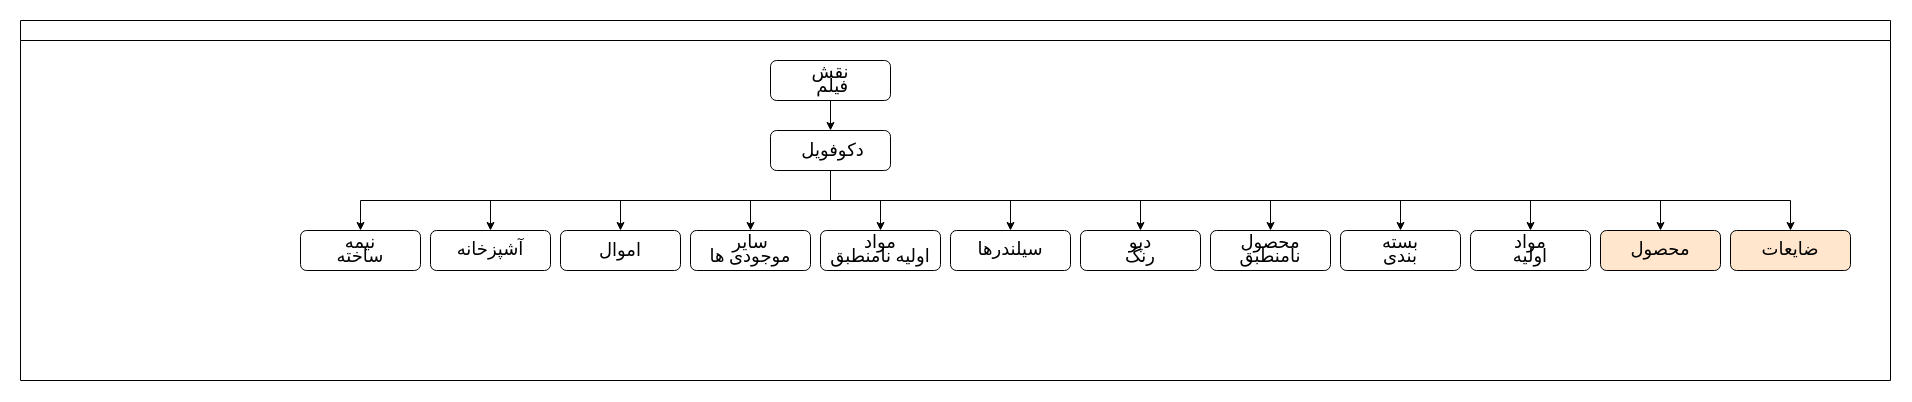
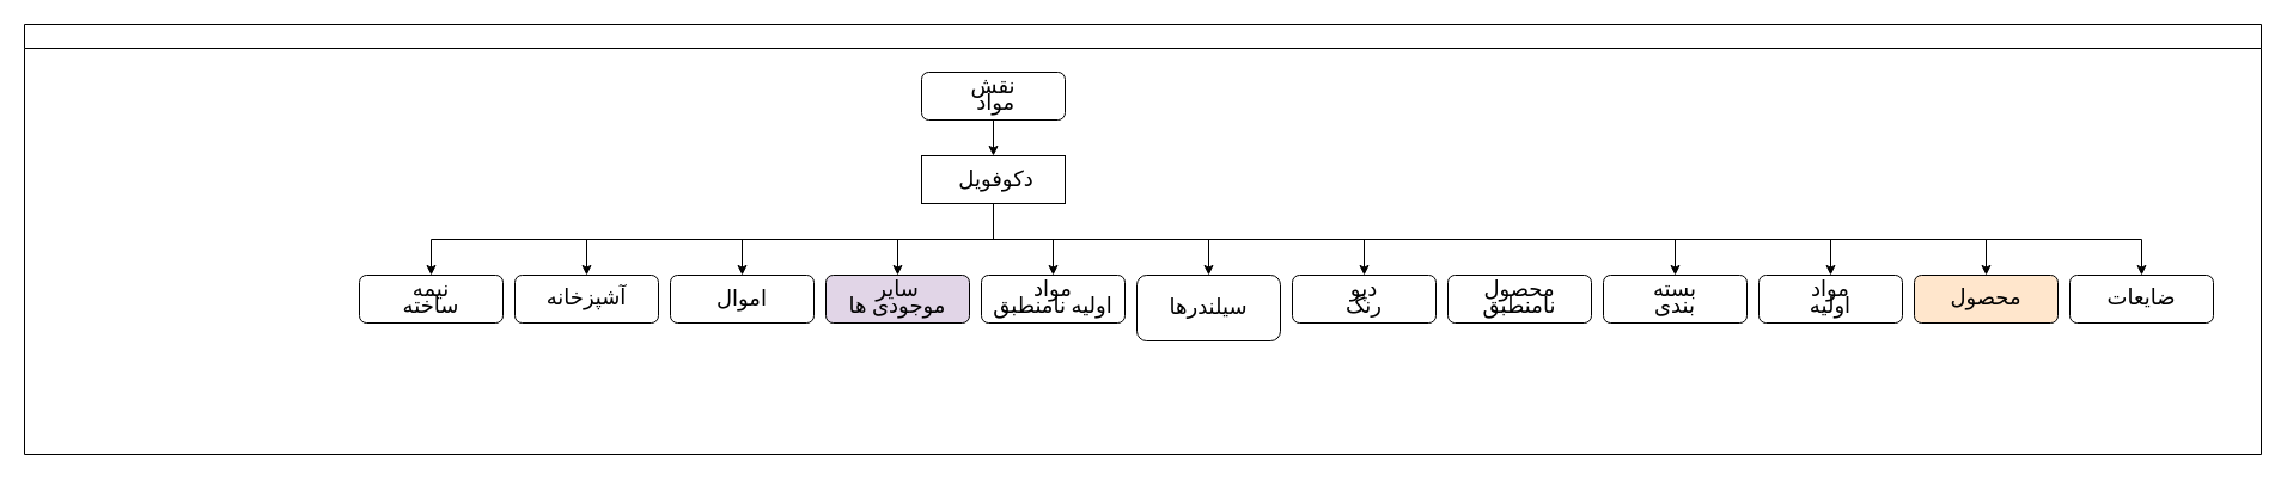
- <mxCell id="4" value="&lt;span style=&quot;line-height: 107%; font-family: &amp;quot;B Nazanin&amp;quot;;&quot; dir=&quot;RTL&quot; lang=&quot;FA&quot;&gt;&lt;font style=&quot;font-size: 18px;&quot;&gt;نقش&lt;br&gt;فیلم&amp;nbsp;&lt;/font&gt;&lt;/span&gt;" style="rounded=1;whiteSpace=wrap;html=1;fontSize=10;" vertex="1" parent="2"><mxGeometry x="750" y="40" width="120" height="40" as="geometry" /></mxCell>
+ <mxCell id="4" value="&lt;span style=&quot;line-height: 107%; font-family: &amp;quot;B Nazanin&amp;quot;;&quot; dir=&quot;RTL&quot; lang=&quot;FA&quot;&gt;&lt;font style=&quot;font-size: 18px;&quot;&gt;نقش&lt;br&gt;مواد&amp;nbsp;&lt;/font&gt;&lt;/span&gt;" style="rounded=1;whiteSpace=wrap;html=1;fontSize=10;" vertex="1" parent="2"><mxGeometry x="750" y="40" width="120" height="40" as="geometry" /></mxCell>
- <mxCell id="5" value="&lt;span dir=&quot;RTL&quot; lang=&quot;FA&quot;&gt;&lt;font style=&quot;font-size: 18px;&quot;&gt;دکوفویل&amp;nbsp;&lt;/font&gt;&lt;/span&gt;" style="rounded=1;whiteSpace=wrap;html=1;fontSize=10;" vertex="1" parent="2"><mxGeometry x="750" y="110" width="120" height="40" as="geometry" /></mxCell>
+ <mxCell id="5" value="&lt;span dir=&quot;RTL&quot; lang=&quot;FA&quot;&gt;&lt;font style=&quot;font-size: 18px;&quot;&gt;دکوفویل&amp;nbsp;&lt;/font&gt;&lt;/span&gt;" style="whiteSpace=wrap;html=1;fontSize=10;rounded=0;" vertex="1" parent="2"><mxGeometry x="750" y="110" width="120" height="40" as="geometry" /></mxCell>
- <mxCell id="19" style="edgeStyle=orthogonalEdgeStyle;rounded=0;orthogonalLoop=1;jettySize=auto;html=1;fontSize=12;" edge="1" target="20" source="5" parent="2"><mxGeometry relative="1" as="geometry"><mxPoint x="660" y="160" as="sourcePoint" /><Array as="points"><mxPoint x="660" y="180" /><mxPoint x="300" y="180" /></Array></mxGeometry></mxCell>
- <mxCell id="12" value="&lt;span style=&quot;line-height: 107%; font-family: &amp;quot;B Nazanin&amp;quot;;&quot; dir=&quot;RTL&quot; lang=&quot;FA&quot;&gt;&lt;font style=&quot;font-size: 18px;&quot;&gt;سایر&lt;br&gt;موجودی ها&lt;/font&gt;&lt;/span&gt;" style="rounded=1;whiteSpace=wrap;html=1;fontSize=10;" vertex="1" parent="2"><mxGeometry x="670" y="210" width="120" height="40" as="geometry" /></mxCell>
+ <mxCell id="12" value="&lt;span style=&quot;line-height: 107%; font-family: &amp;quot;B Nazanin&amp;quot;;&quot; dir=&quot;RTL&quot; lang=&quot;FA&quot;&gt;&lt;font style=&quot;font-size: 18px;&quot;&gt;سایر&lt;br&gt;موجودی ها&lt;/font&gt;&lt;/span&gt;" style="rounded=1;whiteSpace=wrap;html=1;fontSize=10;fillColor=#e1d5e7;" vertex="1" parent="2"><mxGeometry x="670" y="210" width="120" height="40" as="geometry" /></mxCell>
- <mxCell id="16" value="&lt;span style=&quot;line-height: 107%; font-family: &amp;quot;B Nazanin&amp;quot;;&quot; dir=&quot;RTL&quot; lang=&quot;FA&quot;&gt;&lt;font style=&quot;font-size: 18px;&quot;&gt;سیلندرها&lt;/font&gt;&lt;/span&gt;" style="rounded=1;whiteSpace=wrap;html=1;fontSize=10;" vertex="1" parent="2"><mxGeometry x="930" y="210" width="120" height="40" as="geometry" /></mxCell>
+ <mxCell id="16" value="&lt;span style=&quot;line-height: 107%; font-family: &amp;quot;B Nazanin&amp;quot;;&quot; dir=&quot;RTL&quot; lang=&quot;FA&quot;&gt;&lt;font style=&quot;font-size: 18px;&quot;&gt;سیلندرها&lt;/font&gt;&lt;/span&gt;" style="rounded=1;whiteSpace=wrap;html=1;fontSize=10;" vertex="1" parent="2"><mxGeometry x="930" y="210" width="120" height="55" as="geometry" /></mxCell>
- <mxCell id="28" value="&lt;span style=&quot;line-height: 107%; font-family: &amp;quot;B Nazanin&amp;quot;;&quot; dir=&quot;RTL&quot; lang=&quot;FA&quot;&gt;&lt;font style=&quot;font-size: 18px;&quot;&gt;ضایعات&lt;/font&gt;&lt;/span&gt;" style="rounded=1;whiteSpace=wrap;html=1;fontSize=10;fillColor=#ffe6cc;" vertex="1" parent="2"><mxGeometry x="1710" y="210" width="120" height="40" as="geometry" /></mxCell>
+ <mxCell id="28" value="&lt;span style=&quot;line-height: 107%; font-family: &amp;quot;B Nazanin&amp;quot;;&quot; dir=&quot;RTL&quot; lang=&quot;FA&quot;&gt;&lt;font style=&quot;font-size: 18px;&quot;&gt;ضایعات&lt;/font&gt;&lt;/span&gt;" style="rounded=1;whiteSpace=wrap;html=1;fontSize=10;" vertex="1" parent="2"><mxGeometry x="1710" y="210" width="120" height="40" as="geometry" /></mxCell>
